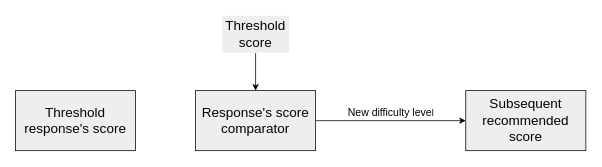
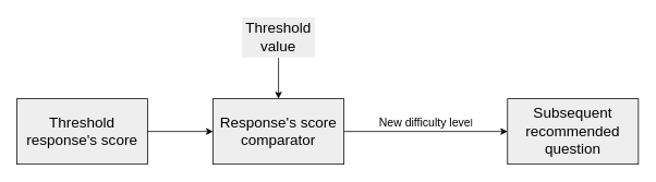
- <mxCell id="4" value="Threshold score&lt;br&gt;" style="text;html=1;strokeColor=#FFFFFF;fillColor=#eeeeee;align=center;verticalAlign=middle;whiteSpace=wrap;rounded=0;fontSize=18;fontColor=#000000;labelBorderColor=none;" parent="1" vertex="1"><mxGeometry x="295" y="20" width="90" height="50" as="geometry" /></mxCell>
+ <mxCell id="4" value="Threshold value&lt;br&gt;" style="text;html=1;strokeColor=#FFFFFF;fillColor=#eeeeee;align=center;verticalAlign=middle;whiteSpace=wrap;rounded=0;fontSize=18;fontColor=#000000;labelBorderColor=none;" parent="1" vertex="1"><mxGeometry x="295" y="20" width="90" height="50" as="geometry" /></mxCell>
+ <mxCell id="6" value="" style="endArrow=classic;html=1;fontSize=18;exitX=1;exitY=0.5;exitDx=0;exitDy=0;entryX=0;entryY=0.5;entryDx=0;entryDy=0;strokeColor=#000000;fillColor=#eeeeee;fontColor=#000000;labelBorderColor=none;labelBackgroundColor=none;" parent="1" source="2" target="3" edge="1"><mxGeometry width="50" height="50" relative="1" as="geometry"><mxPoint x="380" y="270" as="sourcePoint" /><mxPoint x="430" y="220" as="targetPoint" /></mxGeometry></mxCell>
- <mxCell id="7" value="Subsequent recommended score" style="rounded=0;whiteSpace=wrap;html=1;fontSize=18;strokeColor=#000000;fillColor=#EEEEEE;fontColor=#000000;labelBorderColor=none;" parent="1" vertex="1"><mxGeometry x="620" y="120" width="160" height="80" as="geometry" /></mxCell>
+ <mxCell id="7" value="Subsequent recommended question" style="rounded=0;whiteSpace=wrap;html=1;fontSize=18;strokeColor=#000000;fillColor=#EEEEEE;fontColor=#000000;labelBorderColor=none;" parent="1" vertex="1"><mxGeometry x="620" y="120" width="160" height="80" as="geometry" /></mxCell>
